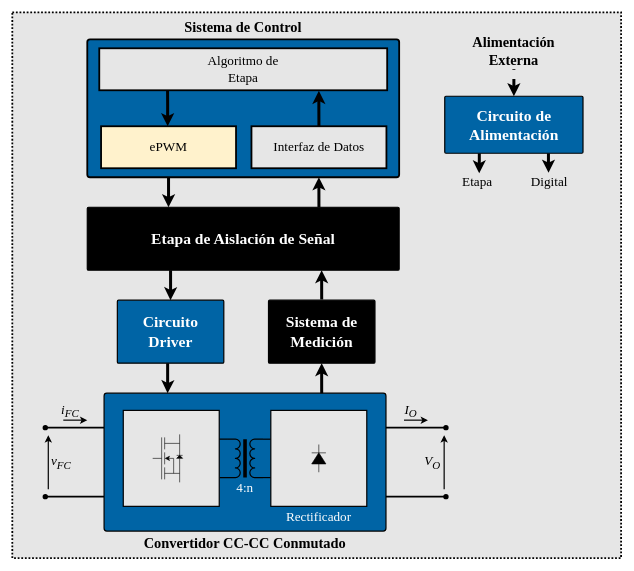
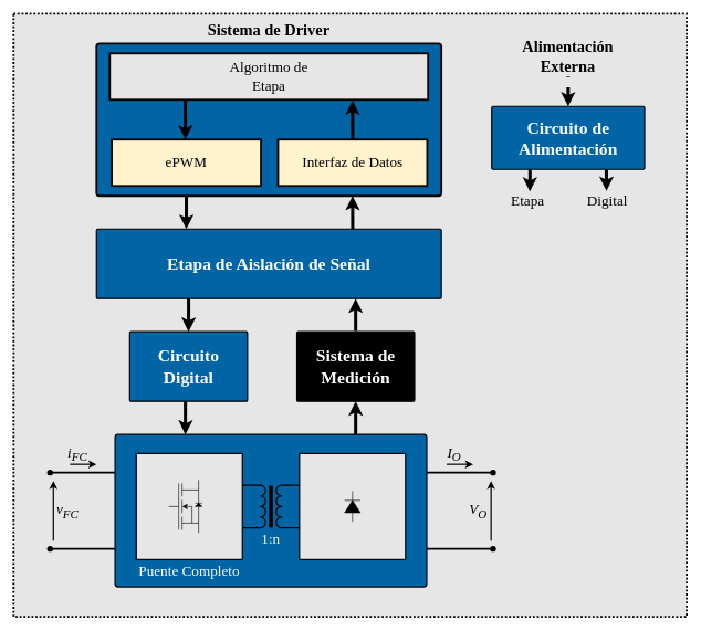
- <mxCell id="22" value="&lt;font style=&quot;font-size: 24px;&quot;&gt;Sistema de Control&lt;/font&gt;" style="text;html=1;strokeColor=none;fillColor=none;align=center;verticalAlign=middle;whiteSpace=wrap;rounded=0;fontFamily=Montserrat;fontSize=20;fontStyle=1" parent="1" vertex="1"><mxGeometry x="276.81" y="30" width="256.38" height="30" as="geometry" /></mxCell>
+ <mxCell id="22" value="&lt;font style=&quot;font-size: 24px;&quot;&gt;Sistema de Driver&lt;/font&gt;" style="text;html=1;strokeColor=none;fillColor=none;align=center;verticalAlign=middle;whiteSpace=wrap;rounded=0;fontFamily=Montserrat;fontSize=20;fontStyle=1" parent="1" vertex="1"><mxGeometry x="276.81" y="30" width="256.38" height="30" as="geometry" /></mxCell>
- <mxCell id="20" value="&lt;span style=&quot;font-size: 22px;&quot;&gt;Interfaz de Datos&lt;/span&gt;" style="rounded=0;whiteSpace=wrap;html=1;shadow=0;fontFamily=Montserrat;fontSize=18;fontColor=#000000;strokeColor=#000000;strokeWidth=3;fillColor=#E6E6E6;connectable=0;" parent="1" vertex="1"><mxGeometry x="418.75" y="210" width="225" height="70" as="geometry" /></mxCell>
+ <mxCell id="20" value="&lt;span style=&quot;font-size: 22px;&quot;&gt;Interfaz de Datos&lt;/span&gt;" style="rounded=0;whiteSpace=wrap;html=1;shadow=0;fontFamily=Montserrat;fontSize=18;fontColor=#000000;strokeColor=#000000;strokeWidth=3;fillColor=#fff2cc;connectable=0;" parent="1" vertex="1"><mxGeometry x="418.75" y="210" width="225" height="70" as="geometry" /></mxCell>
- <mxCell id="23" value="&lt;font color=&quot;#ffffff&quot;&gt;&lt;span style=&quot;font-size: 26px;&quot;&gt;&lt;b&gt;Etapa de Aislación de Señal&lt;br&gt;&lt;/b&gt;&lt;/span&gt;&lt;/font&gt;" style="rounded=1;whiteSpace=wrap;html=1;fontFamily=Montserrat;glass=0;sketch=0;shadow=0;strokeWidth=2;arcSize=2;fillColor=#000000;connectable=1;" parent="1" vertex="1"><mxGeometry x="145" y="345" width="520" height="105" as="geometry" /></mxCell>
+ <mxCell id="23" value="&lt;font color=&quot;#ffffff&quot;&gt;&lt;span style=&quot;font-size: 26px;&quot;&gt;&lt;b&gt;Etapa de Aislación de Señal&lt;br&gt;&lt;/b&gt;&lt;/span&gt;&lt;/font&gt;" style="rounded=1;whiteSpace=wrap;html=1;fontFamily=Montserrat;glass=0;sketch=0;shadow=0;strokeWidth=2;arcSize=2;fillColor=#0064a5;connectable=1;" parent="1" vertex="1"><mxGeometry x="145" y="345" width="520" height="105" as="geometry" /></mxCell>
- <mxCell id="17" value="&lt;font color=&quot;#ffffff&quot;&gt;&lt;span style=&quot;font-size: 26px;&quot;&gt;&lt;b&gt;Circuito&lt;br&gt;Driver&lt;br&gt;&lt;/b&gt;&lt;/span&gt;&lt;/font&gt;" style="rounded=1;whiteSpace=wrap;html=1;fontFamily=Montserrat;glass=0;sketch=0;shadow=0;strokeWidth=2;arcSize=2;fillColor=#0064a5;connectable=1;" parent="1" vertex="1"><mxGeometry x="195.13" y="500" width="177.5" height="105" as="geometry" /></mxCell>
+ <mxCell id="17" value="&lt;font color=&quot;#ffffff&quot;&gt;&lt;span style=&quot;font-size: 26px;&quot;&gt;&lt;b&gt;Circuito&lt;br&gt;Digital&lt;br&gt;&lt;/b&gt;&lt;/span&gt;&lt;/font&gt;" style="rounded=1;whiteSpace=wrap;html=1;fontFamily=Montserrat;glass=0;sketch=0;shadow=0;strokeWidth=2;arcSize=2;fillColor=#0064a5;connectable=1;" parent="1" vertex="1"><mxGeometry x="195.13" y="500" width="177.5" height="105" as="geometry" /></mxCell>
- <mxCell id="16" value="&lt;font color=&quot;#ffffff&quot; style=&quot;font-size: 22px;&quot;&gt;4:n&lt;/font&gt;" style="text;html=1;strokeColor=none;fillColor=none;align=center;verticalAlign=middle;whiteSpace=wrap;rounded=0;fontFamily=Montserrat;" parent="1" vertex="1"><mxGeometry x="378" y="798.72" width="60" height="30" as="geometry" /></mxCell>
+ <mxCell id="16" value="&lt;font color=&quot;#ffffff&quot; style=&quot;font-size: 22px;&quot;&gt;1:n&lt;/font&gt;" style="text;html=1;strokeColor=none;fillColor=none;align=center;verticalAlign=middle;whiteSpace=wrap;rounded=0;fontFamily=Montserrat;" parent="1" vertex="1"><mxGeometry x="378" y="798.72" width="60" height="30" as="geometry" /></mxCell>
+ <mxCell id="15" value="&lt;font color=&quot;#ffffff&quot; style=&quot;font-size: 22px;&quot;&gt;Puente Completo&lt;/font&gt;" style="text;html=1;strokeColor=none;fillColor=none;align=center;verticalAlign=middle;whiteSpace=wrap;rounded=0;fontFamily=Montserrat;fontSize=18;" parent="1" vertex="1"><mxGeometry x="186.25" y="848.53" width="197.5" height="26.47" as="geometry" /></mxCell>
- <mxCell id="9" value="&lt;font color=&quot;#ffffff&quot; style=&quot;font-size: 22px;&quot;&gt;Rectificador&lt;/font&gt;" style="text;html=1;strokeColor=none;fillColor=none;align=center;verticalAlign=middle;whiteSpace=wrap;rounded=0;fontFamily=Montserrat;fontSize=18;fontStyle=0" parent="1" vertex="1"><mxGeometry x="461" y="847.01" width="140" height="27.99" as="geometry" /></mxCell>
- <mxCell id="14" value="&lt;font style=&quot;font-size: 24px;&quot;&gt;Convertidor CC-CC Conmutado&lt;/font&gt;" style="text;html=1;strokeColor=none;fillColor=none;align=center;verticalAlign=middle;whiteSpace=wrap;rounded=0;fontFamily=Montserrat;fontSize=20;fontStyle=1" parent="1" vertex="1"><mxGeometry x="205.81" y="890" width="404.37" height="30" as="geometry" /></mxCell>
